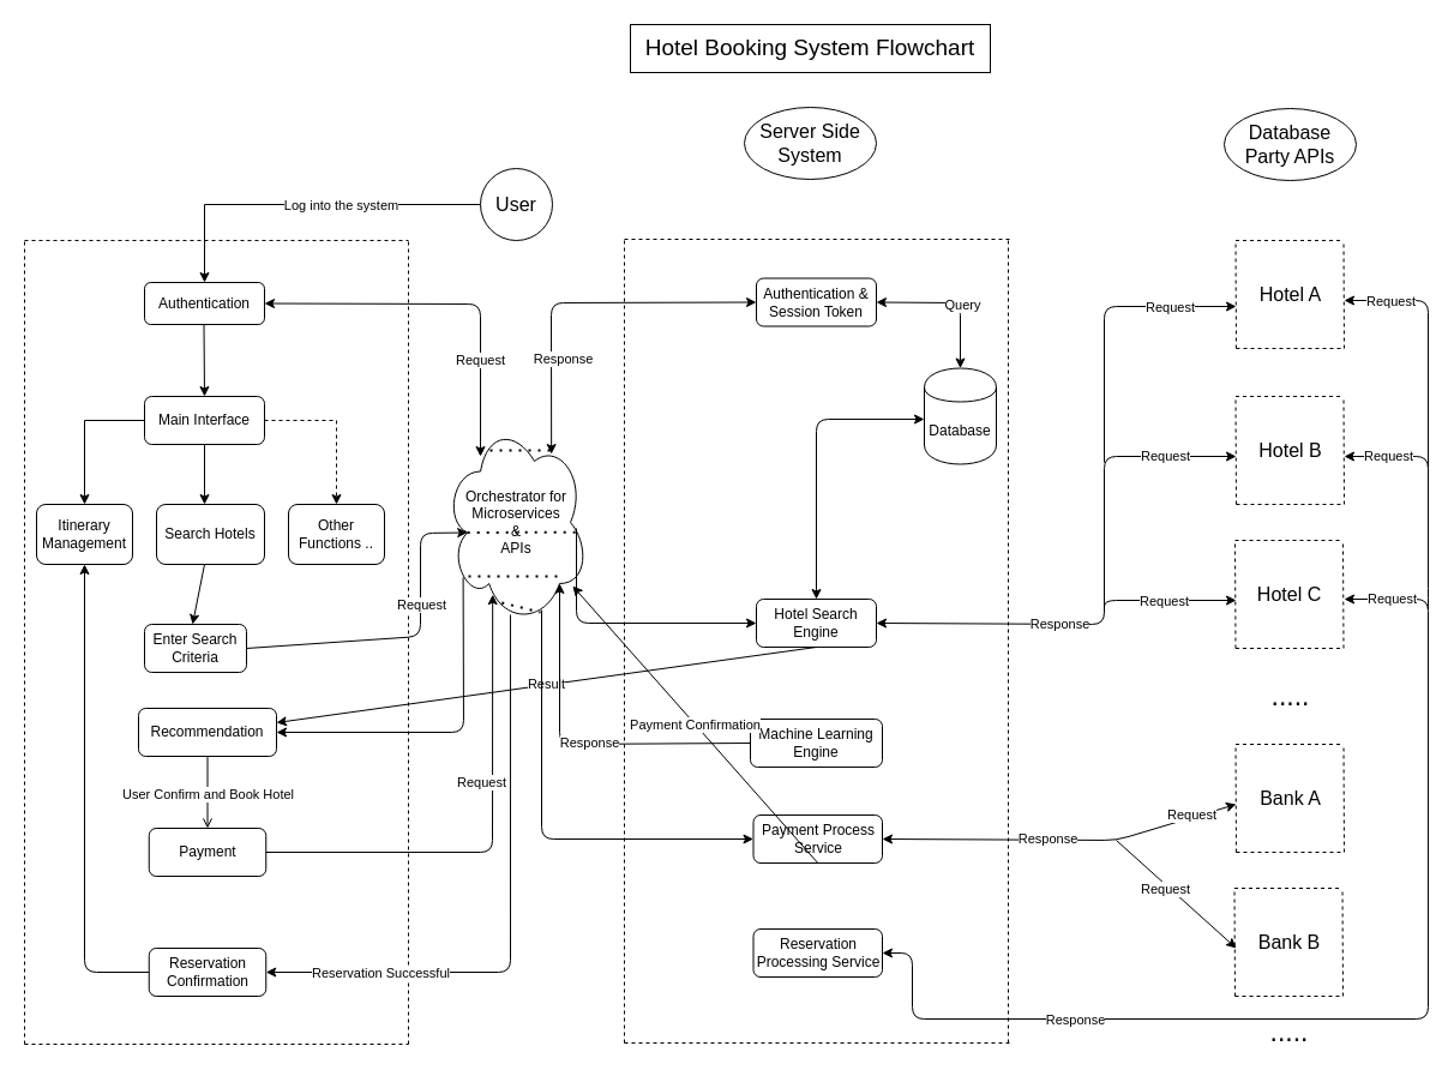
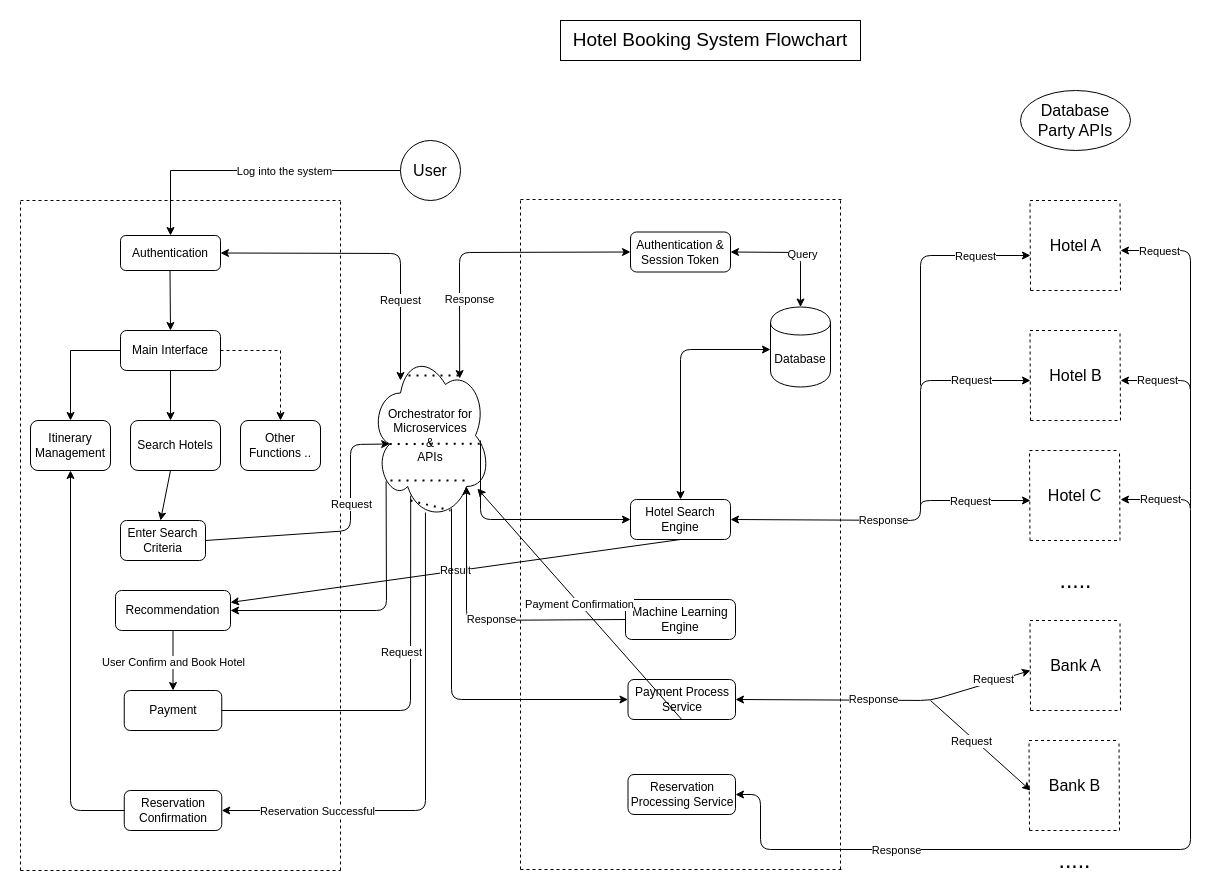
- <mxCell id="3" value="&lt;font style=&quot;font-size: 19px&quot;&gt;Hotel Booking System Flowchart&lt;/font&gt;" style="rounded=0;whiteSpace=wrap;html=1;" parent="1" vertex="1"><mxGeometry x="525" y="20" width="300" height="40" as="geometry" /></mxCell>
+ <mxCell id="3" value="&lt;font style=&quot;font-size: 19px&quot;&gt;Hotel Booking System Flowchart&lt;/font&gt;" style="rounded=0;whiteSpace=wrap;html=1;" parent="1" vertex="1"><mxGeometry x="560" y="20" width="300" height="40" as="geometry" /></mxCell>
- <mxCell id="17" value="&lt;font style=&quot;font-size: 16px&quot;&gt;Server Side System&lt;/font&gt;" style="ellipse;whiteSpace=wrap;html=1;" parent="1" vertex="1"><mxGeometry x="620" y="89" width="110" height="60" as="geometry" /></mxCell>
- <mxCell id="74" value="" style="endArrow=classic;html=1;exitX=1;exitY=0.5;exitDx=0;exitDy=0;entryX=0.335;entryY=0.854;entryDx=0;entryDy=0;entryPerimeter=0;" parent="1" source="71" target="30" edge="1"><mxGeometry width="50" height="50" relative="1" as="geometry"><mxPoint x="225" y="540" as="sourcePoint" /><mxPoint x="410" y="510" as="targetPoint" /><Array as="points"><mxPoint x="410" y="710" /></Array></mxGeometry></mxCell>
+ <mxCell id="74" value="" style="endArrow=none;html=1;exitX=1;exitY=0.5;exitDx=0;exitDy=0;entryX=0.335;entryY=0.854;entryDx=0;entryDy=0;entryPerimeter=0;" parent="1" source="71" target="30" edge="1"><mxGeometry width="50" height="50" relative="1" as="geometry"><mxPoint x="225" y="540" as="sourcePoint" /><mxPoint x="410" y="510" as="targetPoint" /><Array as="points"><mxPoint x="410" y="710" /></Array></mxGeometry></mxCell>
- <mxCell id="72" value="" style="endArrow=open;html=1;exitX=0.5;exitY=1;exitDx=0;exitDy=0;entryX=0.5;entryY=0;entryDx=0;entryDy=0;" parent="1" source="68" target="71" edge="1"><mxGeometry width="50" height="50" relative="1" as="geometry"><mxPoint x="410" y="590" as="sourcePoint" /><mxPoint x="173" y="667" as="targetPoint" /></mxGeometry></mxCell>
+ <mxCell id="72" value="" style="endArrow=classic;html=1;exitX=0.5;exitY=1;exitDx=0;exitDy=0;entryX=0.5;entryY=0;entryDx=0;entryDy=0;" parent="1" source="68" target="71" edge="1"><mxGeometry width="50" height="50" relative="1" as="geometry"><mxPoint x="410" y="590" as="sourcePoint" /><mxPoint x="173" y="667" as="targetPoint" /></mxGeometry></mxCell>
